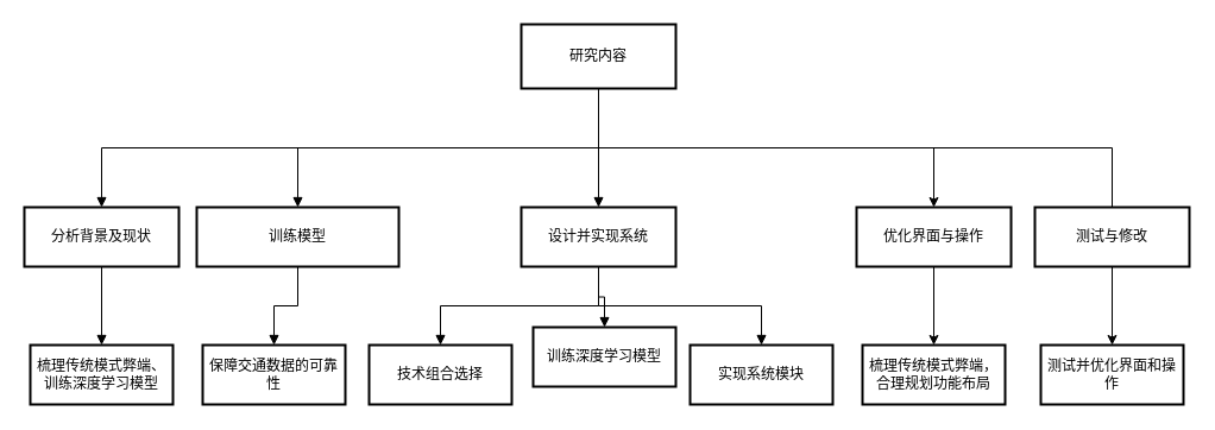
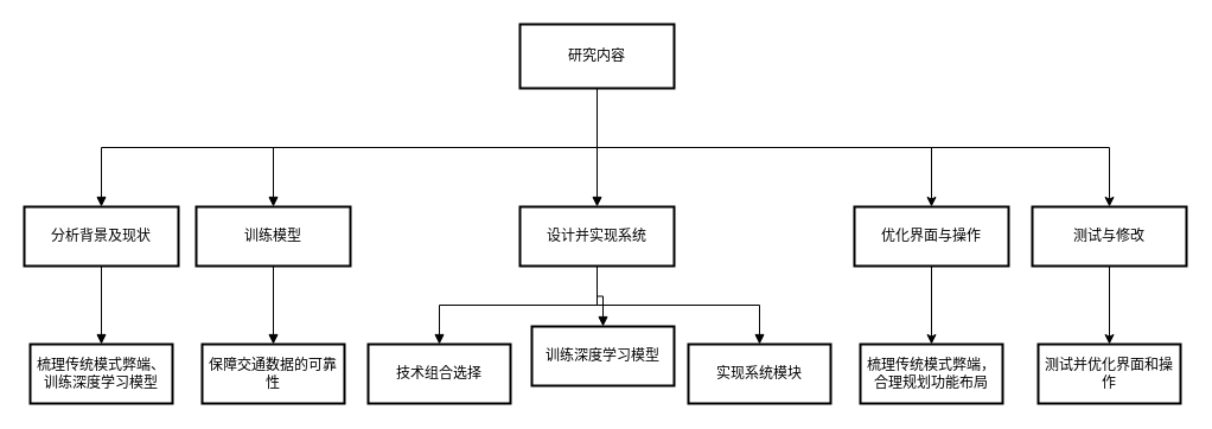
- <mxCell id="3" style="edgeStyle=orthogonalEdgeStyle;rounded=0;orthogonalLoop=1;jettySize=auto;html=1;exitX=0.5;exitY=1;exitDx=0;exitDy=0;entryX=0.5;entryY=0;entryDx=0;entryDy=0;endArrow=none;" edge="1" parent="1" source="4" target="16"><mxGeometry relative="1" as="geometry" /></mxCell>
+ <mxCell id="3" style="edgeStyle=orthogonalEdgeStyle;rounded=0;orthogonalLoop=1;jettySize=auto;html=1;exitX=0.5;exitY=1;exitDx=0;exitDy=0;entryX=0.5;entryY=0;entryDx=0;entryDy=0;" edge="1" parent="1" source="4" target="16"><mxGeometry relative="1" as="geometry" /></mxCell>
- <mxCell id="6" value="训练模型" style="whiteSpace=wrap;strokeWidth=2;" vertex="1" parent="1"><mxGeometry x="165" y="174" width="170" height="50" as="geometry" /></mxCell>
+ <mxCell id="6" value="训练模型" style="whiteSpace=wrap;strokeWidth=2;" vertex="1" parent="1"><mxGeometry x="165" y="174" width="130" height="50" as="geometry" /></mxCell>
